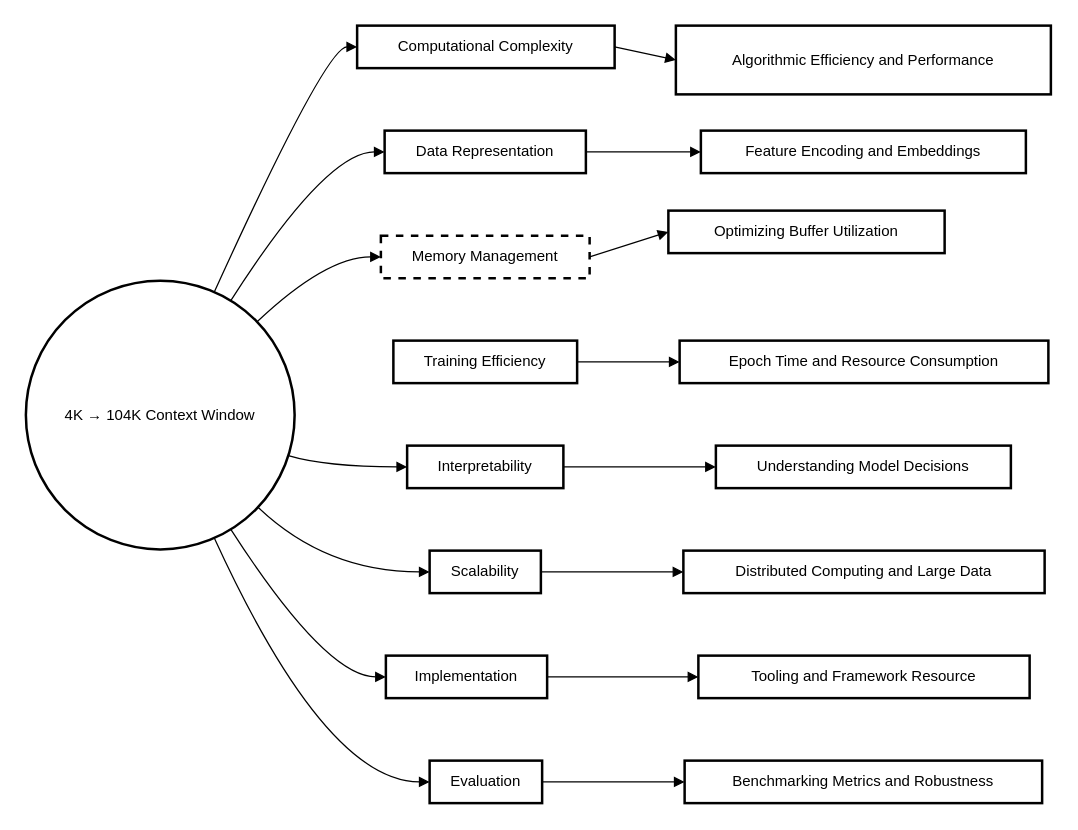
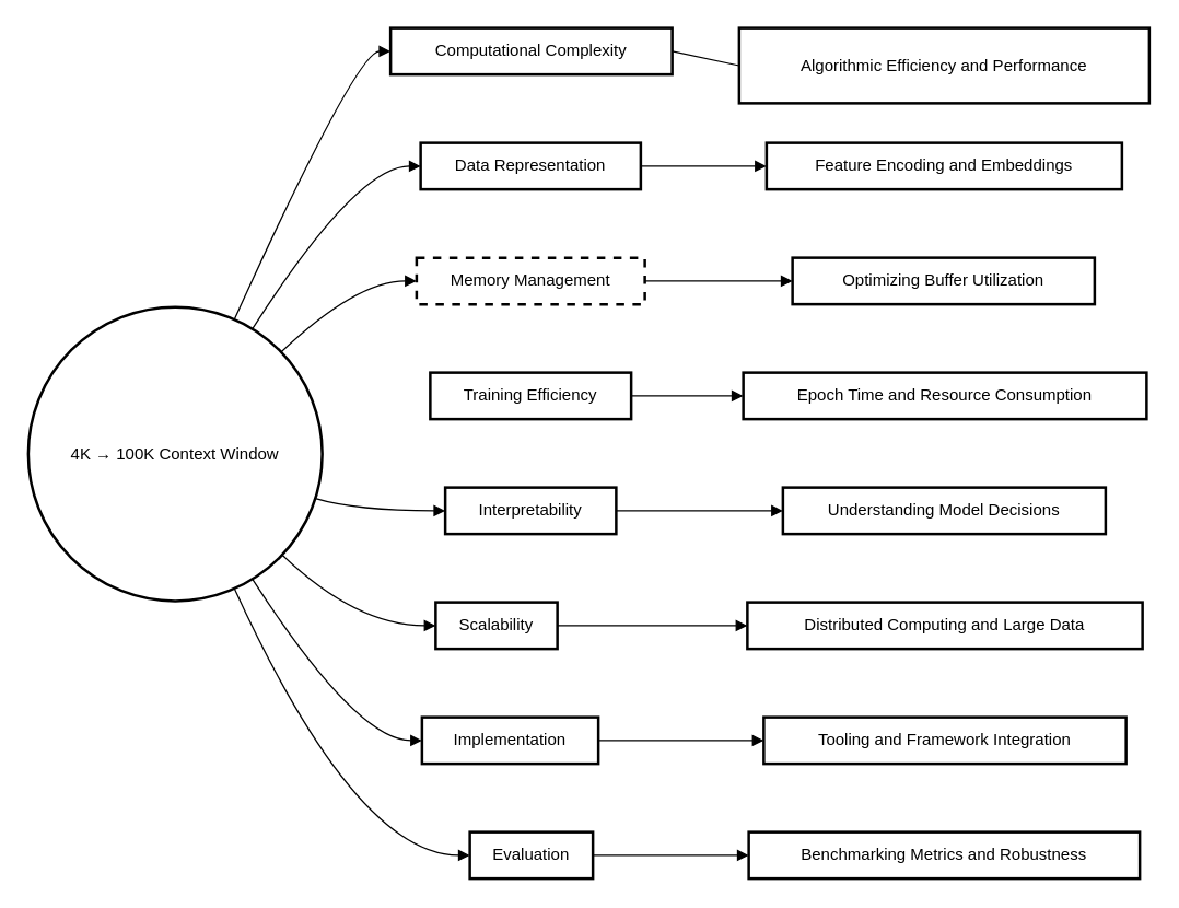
- <mxCell id="26" value="" style="curved=1;startArrow=none;endArrow=block;exitX=1;exitY=0.5;entryX=0;entryY=0.5;" edge="1" parent="1" source="3" target="11"><mxGeometry relative="1" as="geometry"><Array as="points" /></mxGeometry></mxCell>
+ <mxCell id="26" value="" style="curved=1;startArrow=none;endArrow=none;exitX=1;exitY=0.5;entryX=0;entryY=0.5;" edge="1" parent="1" source="3" target="11"><mxGeometry relative="1" as="geometry"><Array as="points" /></mxGeometry></mxCell>
- <mxCell id="13" value="Optimizing Buffer Utilization" style="whiteSpace=wrap;strokeWidth=2;" vertex="1" parent="1"><mxGeometry x="534" y="168" width="221" height="34" as="geometry" /></mxCell>
+ <mxCell id="13" value="Optimizing Buffer Utilization" style="whiteSpace=wrap;strokeWidth=2;" vertex="1" parent="1"><mxGeometry x="579" y="188" width="221" height="34" as="geometry" /></mxCell>
- <mxCell id="2" value="4K → 104K Context Window" style="ellipse;aspect=fixed;strokeWidth=2;whiteSpace=wrap;" vertex="1" parent="1"><mxGeometry y="224" width="215" height="215" as="geometry" x="20" /></mxCell>
+ <mxCell id="2" value="4K → 100K Context Window" style="ellipse;aspect=fixed;strokeWidth=2;whiteSpace=wrap;" vertex="1" parent="1"><mxGeometry y="224" width="215" height="215" as="geometry" x="20" /></mxCell>
- <mxCell id="8" value="Scalability" style="whiteSpace=wrap;strokeWidth=2;" vertex="1" parent="1"><mxGeometry x="343" y="440" width="89" height="34" as="geometry" /></mxCell>
+ <mxCell id="8" value="Scalability" style="whiteSpace=wrap;strokeWidth=2;" vertex="1" parent="1"><mxGeometry x="318" y="440" width="89" height="34" as="geometry" /></mxCell>
- <mxCell id="17" value="Tooling and Framework Resource" style="whiteSpace=wrap;strokeWidth=2;" vertex="1" parent="1"><mxGeometry x="558" y="524" width="265" height="34" as="geometry" /></mxCell>
+ <mxCell id="17" value="Tooling and Framework Integration" style="whiteSpace=wrap;strokeWidth=2;" vertex="1" parent="1"><mxGeometry x="558" y="524" width="265" height="34" as="geometry" /></mxCell>
